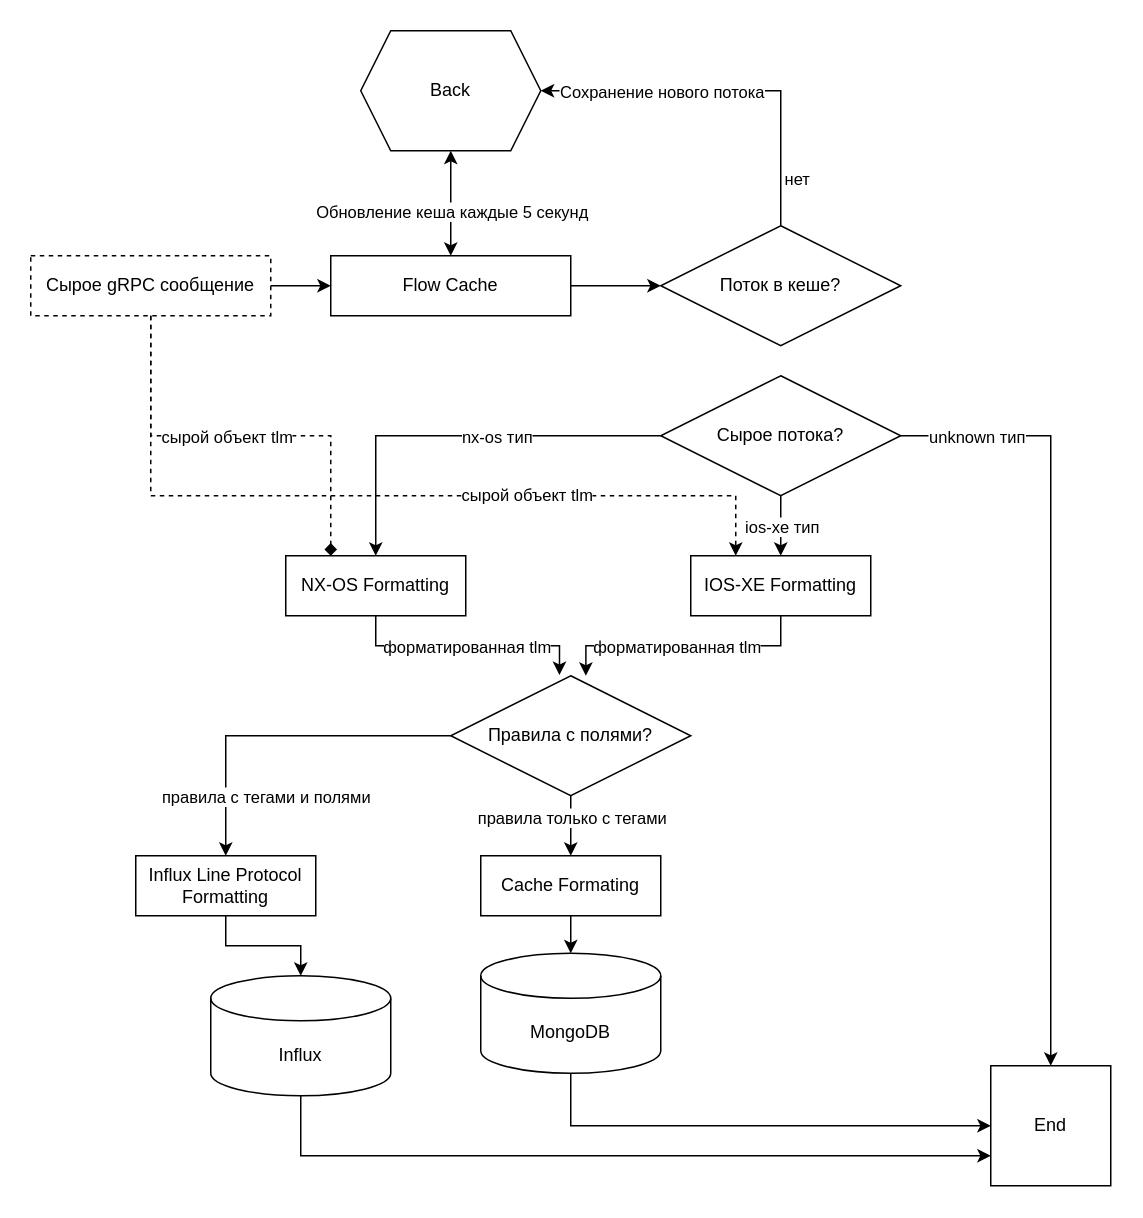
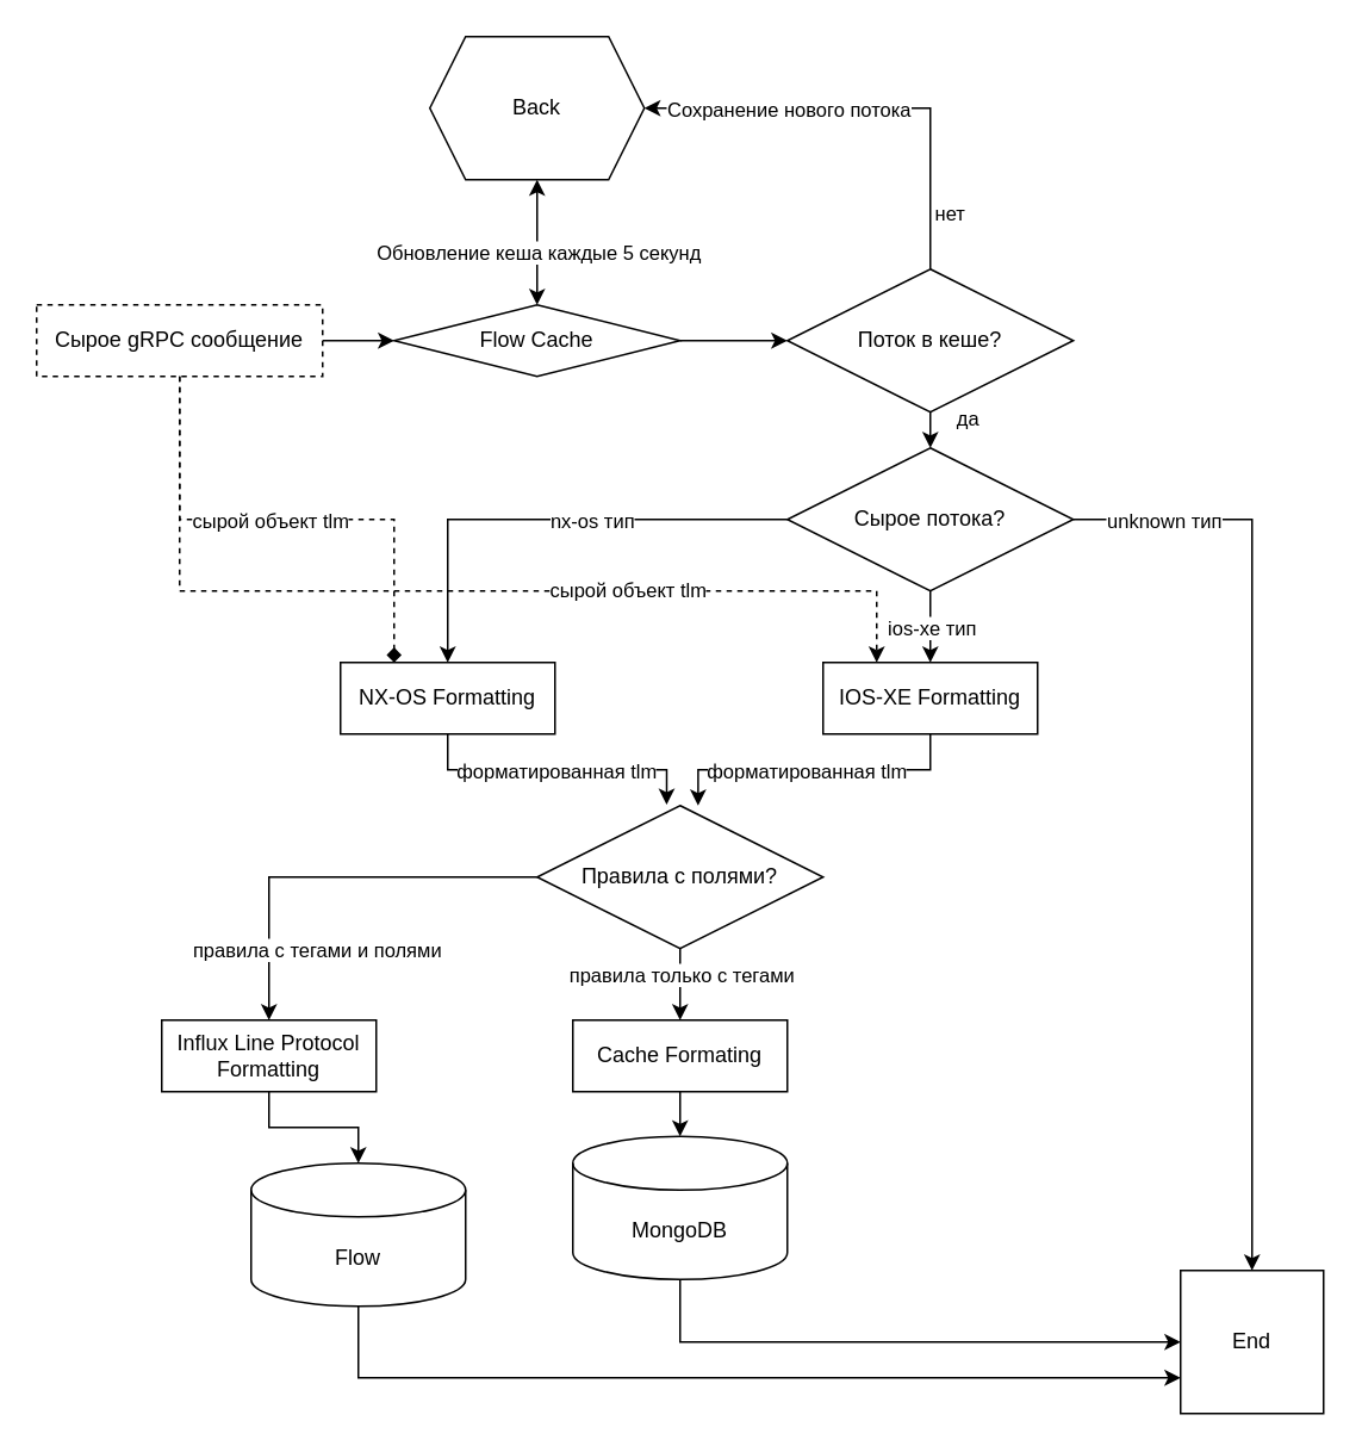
- <mxCell id="11" value="Flow Cache" style="whiteSpace=wrap;html=1;rounded=0;" vertex="1" parent="1"><mxGeometry x="220" y="170" width="160" height="40" as="geometry" /></mxCell>
+ <mxCell id="11" value="Flow Cache" style="rhombus;whiteSpace=wrap;html=1;" vertex="1" parent="1"><mxGeometry x="220" y="170" width="160" height="40" as="geometry" /></mxCell>
+ <mxCell id="16" style="edgeStyle=orthogonalEdgeStyle;rounded=0;orthogonalLoop=1;jettySize=auto;html=1;exitX=0.5;exitY=1;exitDx=0;exitDy=0;entryX=0.5;entryY=0;entryDx=0;entryDy=0;startArrow=none;startFill=0;" edge="1" parent="1" source="18" target="25"><mxGeometry relative="1" as="geometry" /></mxCell>
+ <mxCell id="17" value="да" style="edgeLabel;html=1;align=center;verticalAlign=middle;resizable=0;points=[];" vertex="1" connectable="0" parent="16"><mxGeometry x="-0.69" y="2" relative="1" as="geometry"><mxPoint x="18" as="offset" /></mxGeometry></mxCell>
- <mxCell id="41" value="Influx" style="shape=cylinder3;whiteSpace=wrap;html=1;boundedLbl=1;backgroundOutline=1;size=15;strokeColor=default;fillColor=default;" vertex="1" parent="1"><mxGeometry x="140" y="650" width="120" height="80" as="geometry" /></mxCell>
+ <mxCell id="41" value="Flow" style="shape=cylinder3;whiteSpace=wrap;html=1;boundedLbl=1;backgroundOutline=1;size=15;strokeColor=default;fillColor=default;" vertex="1" parent="1"><mxGeometry x="140" y="650" width="120" height="80" as="geometry" /></mxCell>
